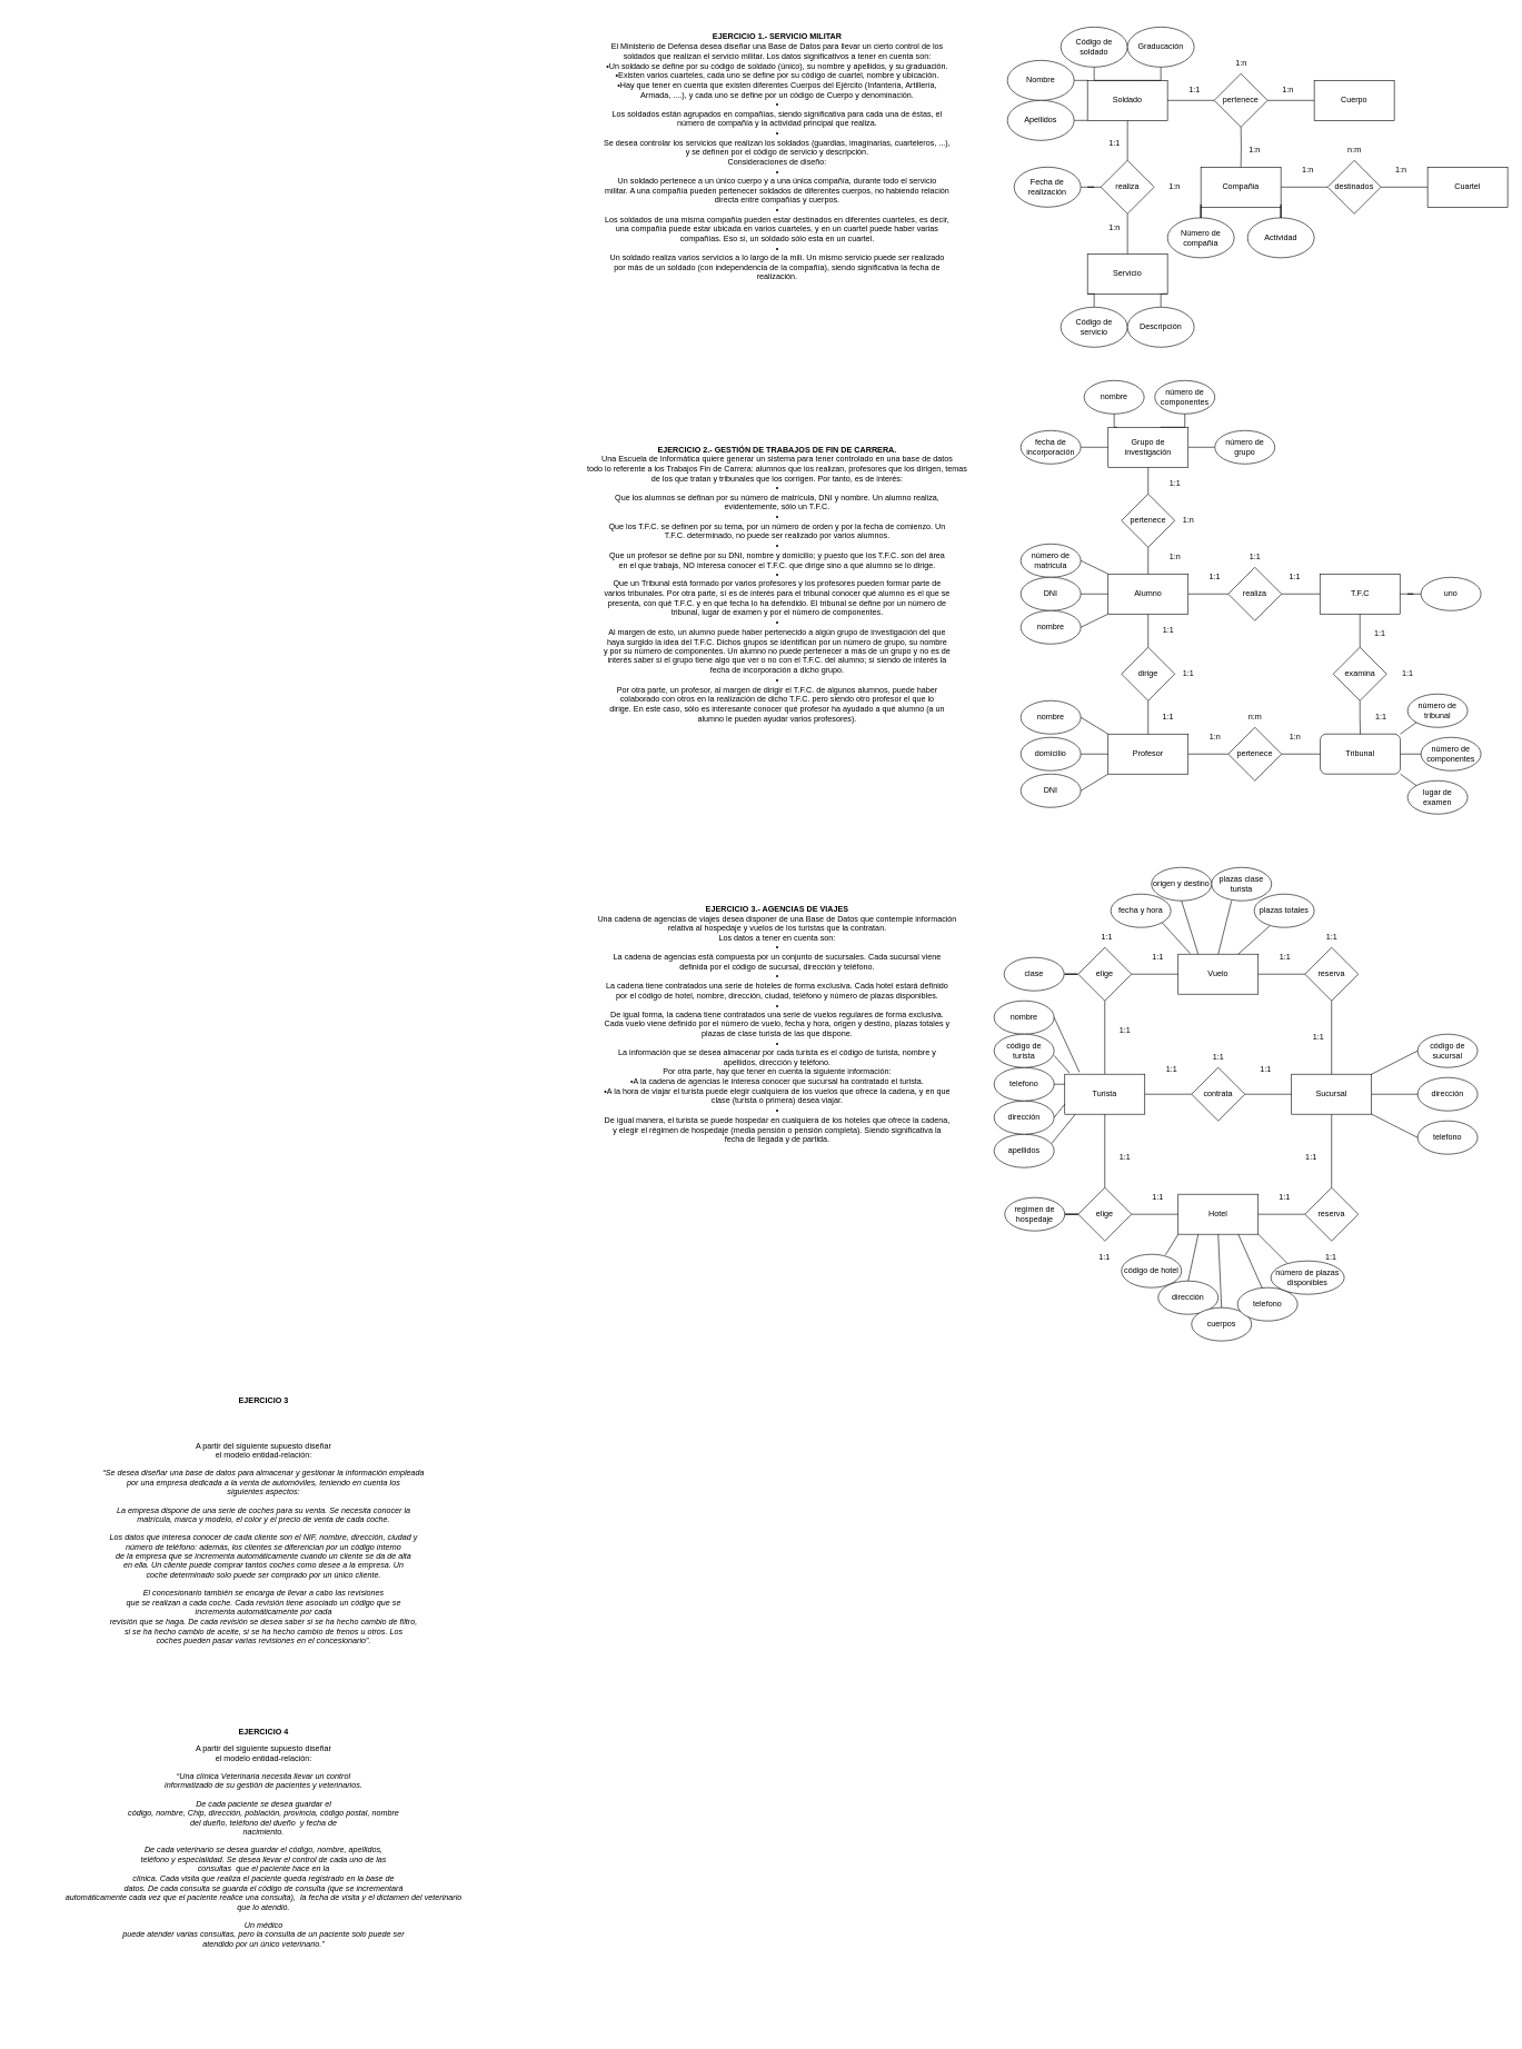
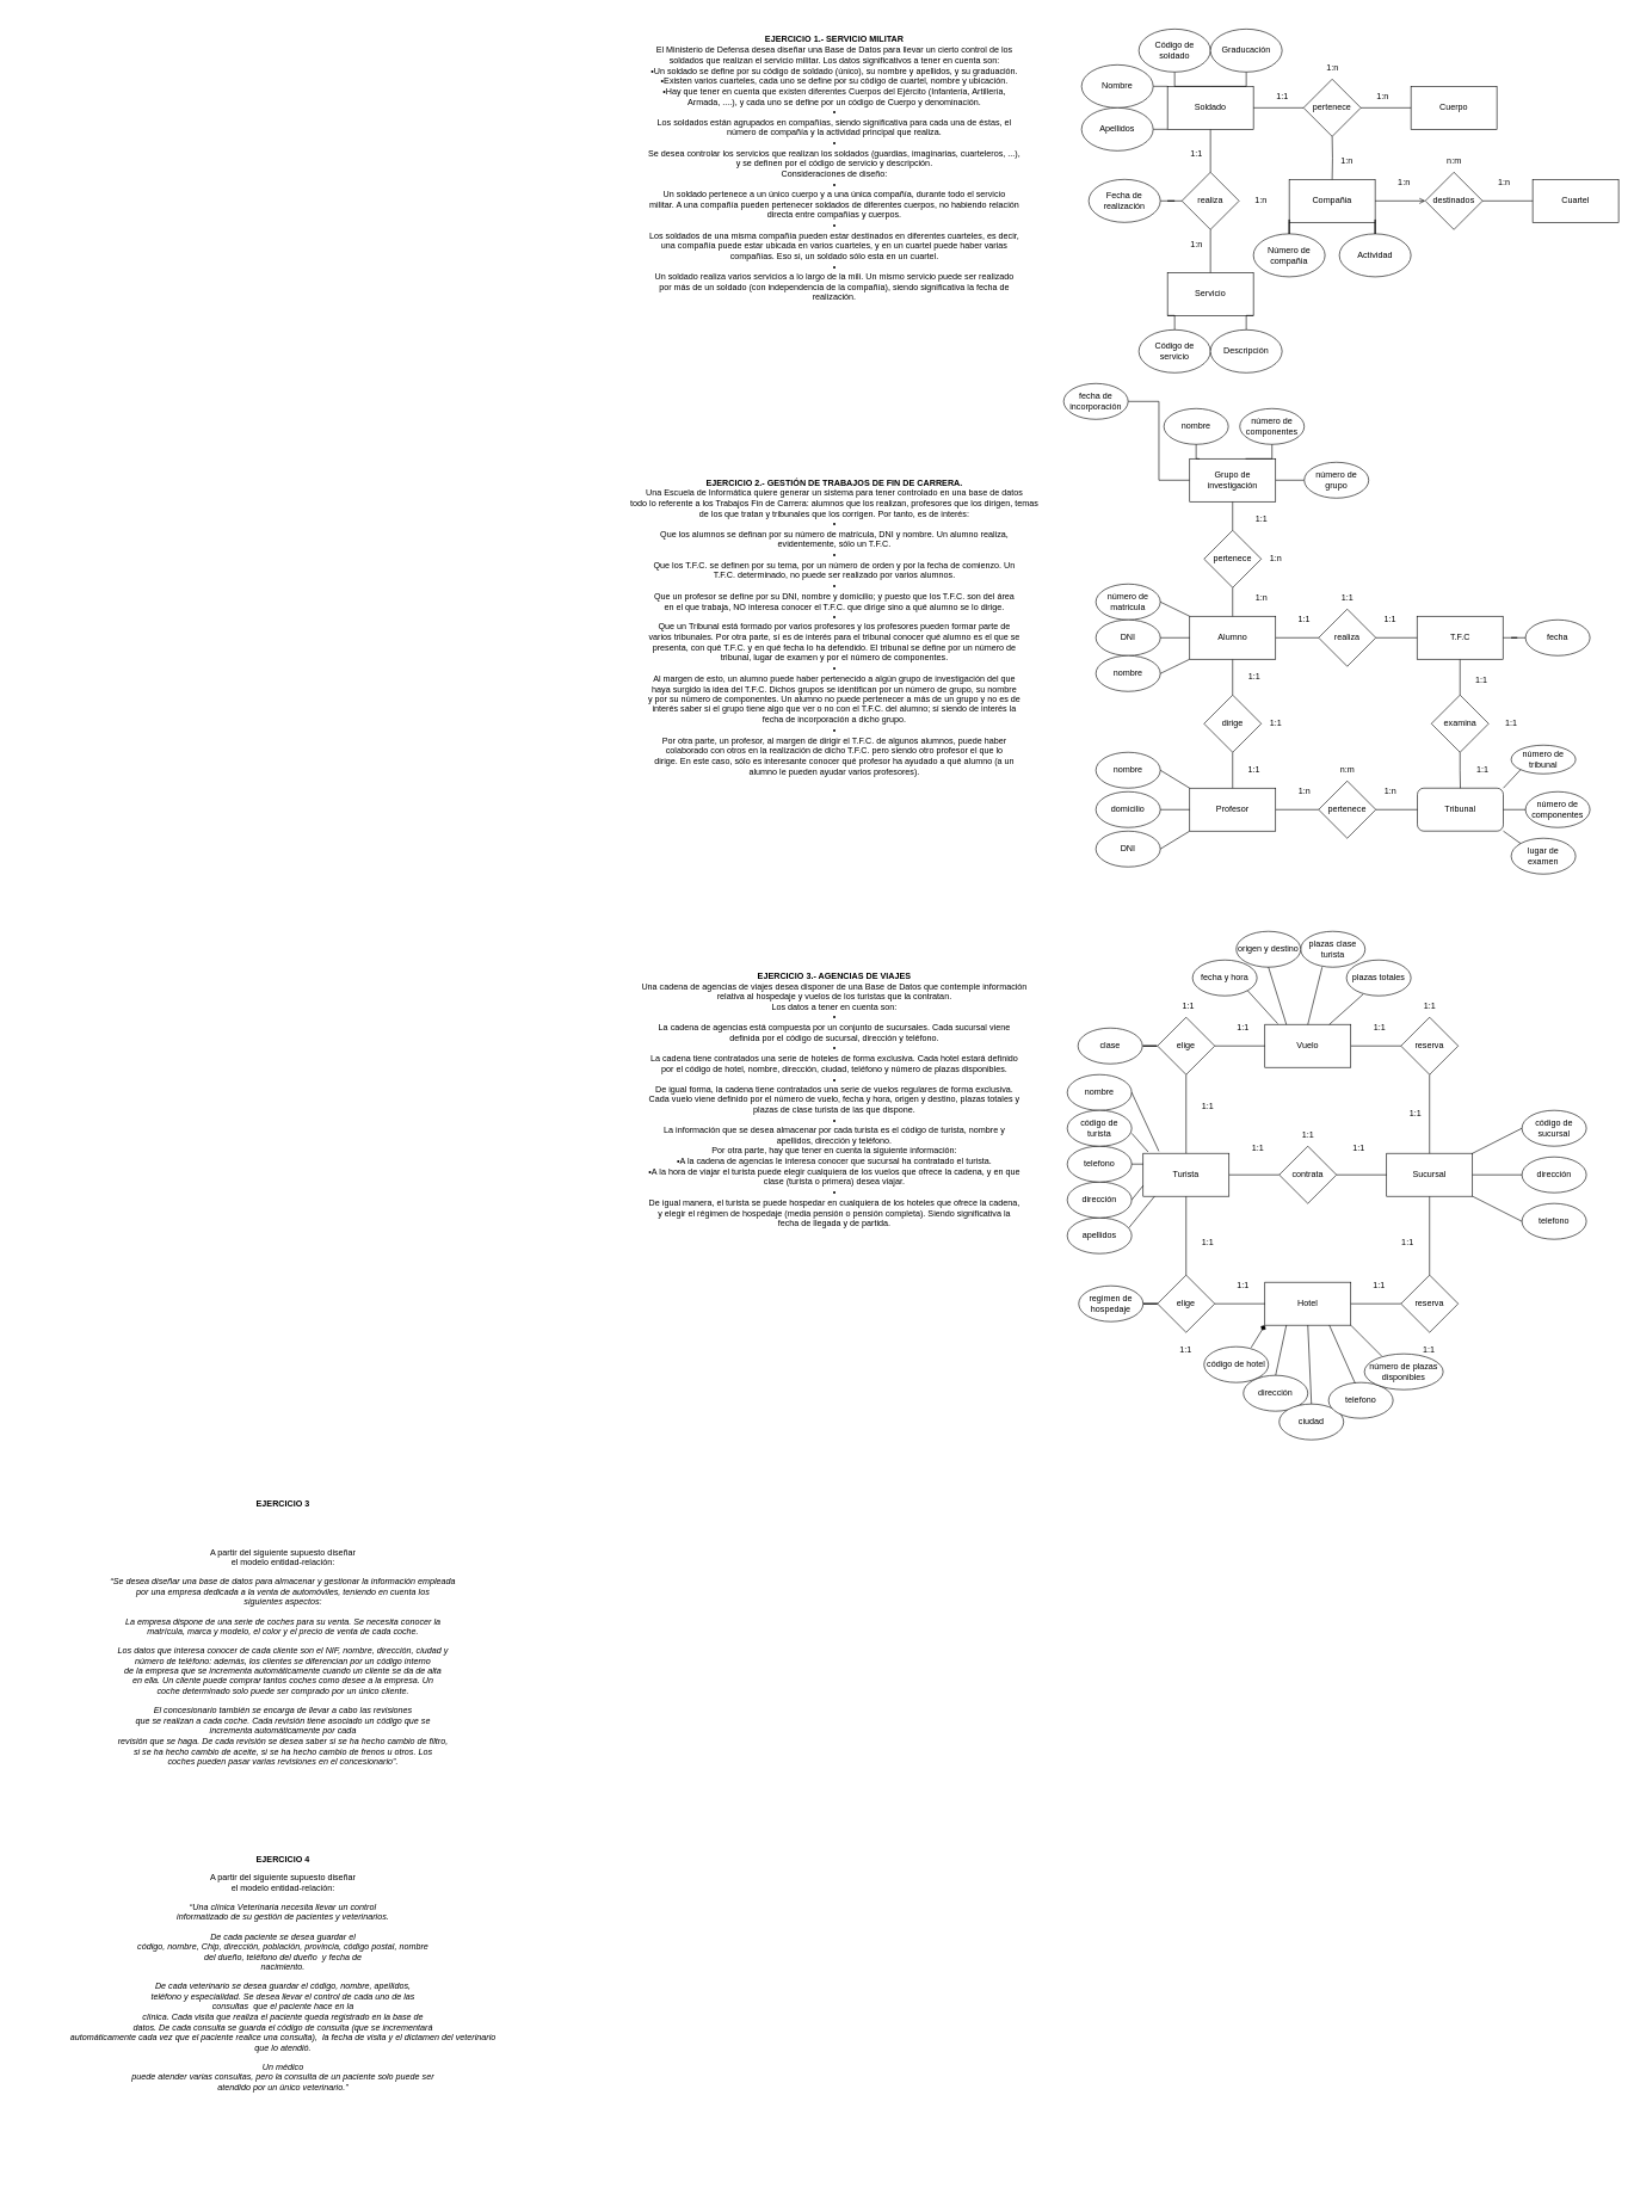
- <mxCell id="10" style="edgeStyle=orthogonalEdgeStyle;rounded=0;orthogonalLoop=1;jettySize=auto;html=1;entryX=0;entryY=0.5;entryDx=0;entryDy=0;endArrow=none;endFill=0;" edge="1" parent="1" source="11" target="19"><mxGeometry relative="1" as="geometry" /></mxCell>
+ <mxCell id="10" style="edgeStyle=orthogonalEdgeStyle;rounded=0;orthogonalLoop=1;jettySize=auto;html=1;entryX=0;entryY=0.5;entryDx=0;entryDy=0;endArrow=open;endFill=0;" edge="1" parent="1" source="11" target="19"><mxGeometry relative="1" as="geometry" /></mxCell>
- <mxCell id="107" value="fecha de incorporación" style="ellipse;whiteSpace=wrap;html=1;" vertex="1" parent="1"><mxGeometry x="1530" y="645" width="90" height="50" as="geometry" /></mxCell>
+ <mxCell id="107" value="fecha de incorporación" style="ellipse;whiteSpace=wrap;html=1;" vertex="1" parent="1"><mxGeometry x="1485" y="535" width="90" height="50" as="geometry" /></mxCell>
- <mxCell id="94" value="uno" style="ellipse;whiteSpace=wrap;html=1;" vertex="1" parent="1"><mxGeometry x="2130" y="865" width="90" height="50" as="geometry" /></mxCell>
+ <mxCell id="94" value="fecha" style="ellipse;whiteSpace=wrap;html=1;" vertex="1" parent="1"><mxGeometry x="2130" y="865" width="90" height="50" as="geometry" /></mxCell>
- <mxCell id="95" value="número de tribunal" style="ellipse;whiteSpace=wrap;html=1;" vertex="1" parent="1"><mxGeometry x="2110" y="1040" width="90" height="50" as="geometry" /></mxCell>
+ <mxCell id="95" value="número de tribunal" style="ellipse;whiteSpace=wrap;html=1;" vertex="1" parent="1"><mxGeometry x="2110" y="1040" width="90" height="40" as="geometry" /></mxCell>
- <mxCell id="166" value="" style="endArrow=none;html=1;rounded=0;exitX=0.733;exitY=0.02;exitDx=0;exitDy=0;exitPerimeter=0;entryX=0;entryY=1;entryDx=0;entryDy=0;" edge="1" parent="1" source="157" target="115"><mxGeometry width="50" height="50" relative="1" as="geometry"><mxPoint x="1535" y="1790" as="sourcePoint" /><mxPoint x="1585" y="1740" as="targetPoint" /></mxGeometry></mxCell>
+ <mxCell id="166" value="" style="endArrow=diamond;html=1;rounded=0;exitX=0.733;exitY=0.02;exitDx=0;exitDy=0;exitPerimeter=0;entryX=0;entryY=1;entryDx=0;entryDy=0;" edge="1" parent="1" source="157" target="115"><mxGeometry width="50" height="50" relative="1" as="geometry"><mxPoint x="1535" y="1790" as="sourcePoint" /><mxPoint x="1585" y="1740" as="targetPoint" /></mxGeometry></mxCell>
- <mxCell id="159" value="cuerpos" style="ellipse;whiteSpace=wrap;html=1;" vertex="1" parent="1"><mxGeometry x="1786" y="1960" width="90" height="50" as="geometry" /></mxCell>
+ <mxCell id="159" value="ciudad" style="ellipse;whiteSpace=wrap;html=1;" vertex="1" parent="1"><mxGeometry x="1786" y="1960" width="90" height="50" as="geometry" /></mxCell>
